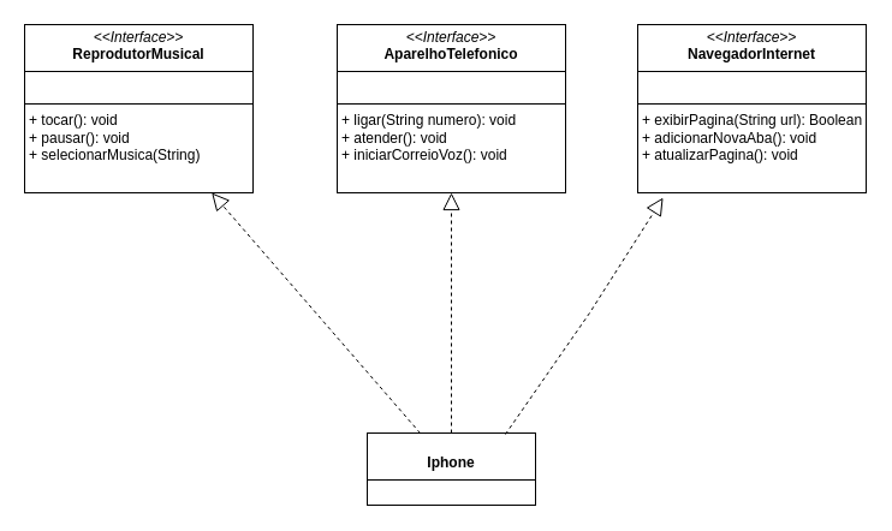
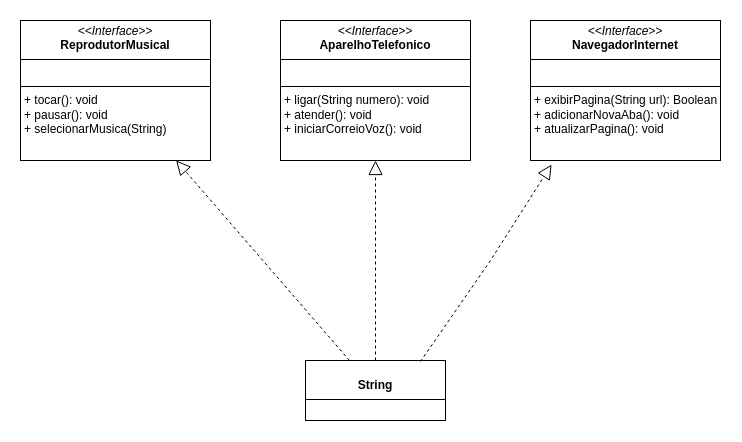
- <mxCell id="5" value="&lt;span style=&quot;white-space: pre;&quot;&gt;&#09;&lt;/span&gt;&lt;p style=&quot;margin:0px;margin-top:4px;text-align:center;&quot;&gt;&lt;b&gt;Iphone&lt;/b&gt;&lt;br&gt;&lt;/p&gt;&lt;hr size=&quot;1&quot; style=&quot;border-style:solid;&quot;&gt;&lt;div style=&quot;height:2px;&quot;&gt;&lt;/div&gt;" style="verticalAlign=top;align=left;overflow=fill;html=1;whiteSpace=wrap;" vertex="1" parent="1"><mxGeometry x="305" y="360" width="140" height="60" as="geometry" /></mxCell>
+ <mxCell id="5" value="&lt;span style=&quot;white-space: pre;&quot;&gt;&#09;&lt;/span&gt;&lt;p style=&quot;margin:0px;margin-top:4px;text-align:center;&quot;&gt;&lt;b&gt;String&lt;/b&gt;&lt;br&gt;&lt;/p&gt;&lt;hr size=&quot;1&quot; style=&quot;border-style:solid;&quot;&gt;&lt;div style=&quot;height:2px;&quot;&gt;&lt;/div&gt;" style="verticalAlign=top;align=left;overflow=fill;html=1;whiteSpace=wrap;" vertex="1" parent="1"><mxGeometry x="305" y="360" width="140" height="60" as="geometry" /></mxCell>
